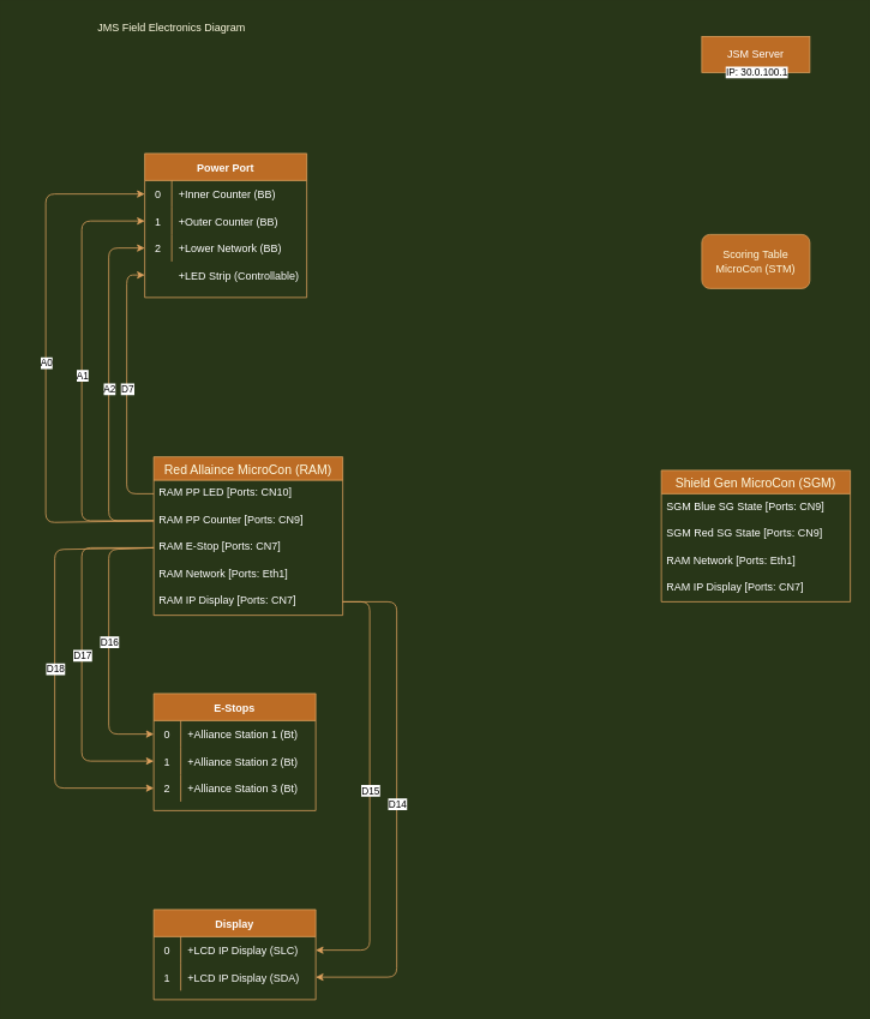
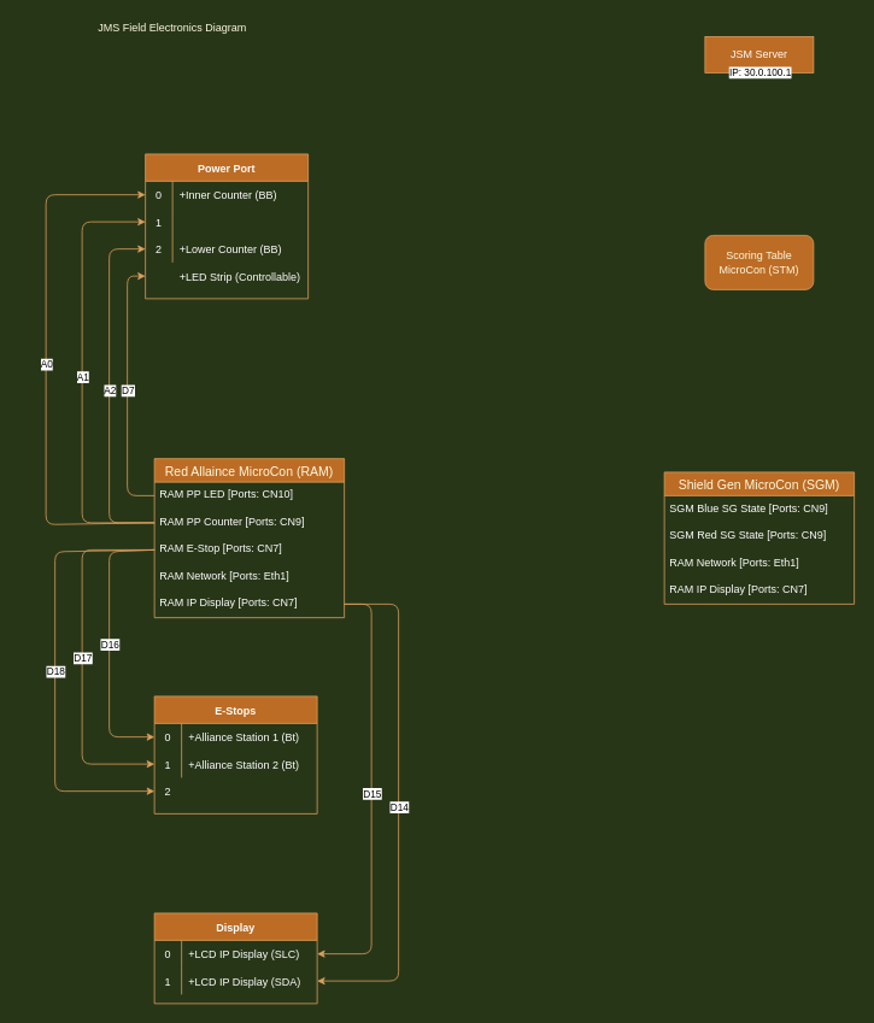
- <mxCell id="26" value="+Outer Counter (BB)" style="shape=partialRectangle;connectable=0;fillColor=none;top=0;left=0;bottom=0;right=0;align=left;spacingLeft=6;overflow=hidden;fontColor=#FFFFFF;" vertex="1" parent="24"><mxGeometry x="30" width="150" height="30" as="geometry" /></mxCell>
- <mxCell id="29" value="+Lower Network (BB)" style="shape=partialRectangle;connectable=0;fillColor=none;top=0;left=0;bottom=0;right=0;align=left;spacingLeft=6;overflow=hidden;fontColor=#FFFFFF;" vertex="1" parent="27"><mxGeometry x="30" width="150" height="30" as="geometry" /></mxCell>
+ <mxCell id="29" value="+Lower Counter (BB)" style="shape=partialRectangle;connectable=0;fillColor=none;top=0;left=0;bottom=0;right=0;align=left;spacingLeft=6;overflow=hidden;fontColor=#FFFFFF;" vertex="1" parent="27"><mxGeometry x="30" width="150" height="30" as="geometry" /></mxCell>
- <mxCell id="41" value="+Alliance Station 3 (Bt)" style="shape=partialRectangle;connectable=0;fillColor=none;top=0;left=0;bottom=0;right=0;align=left;spacingLeft=6;overflow=hidden;fontColor=#FFFFFF;" vertex="1" parent="39"><mxGeometry x="30" width="150" height="30" as="geometry" /></mxCell>
